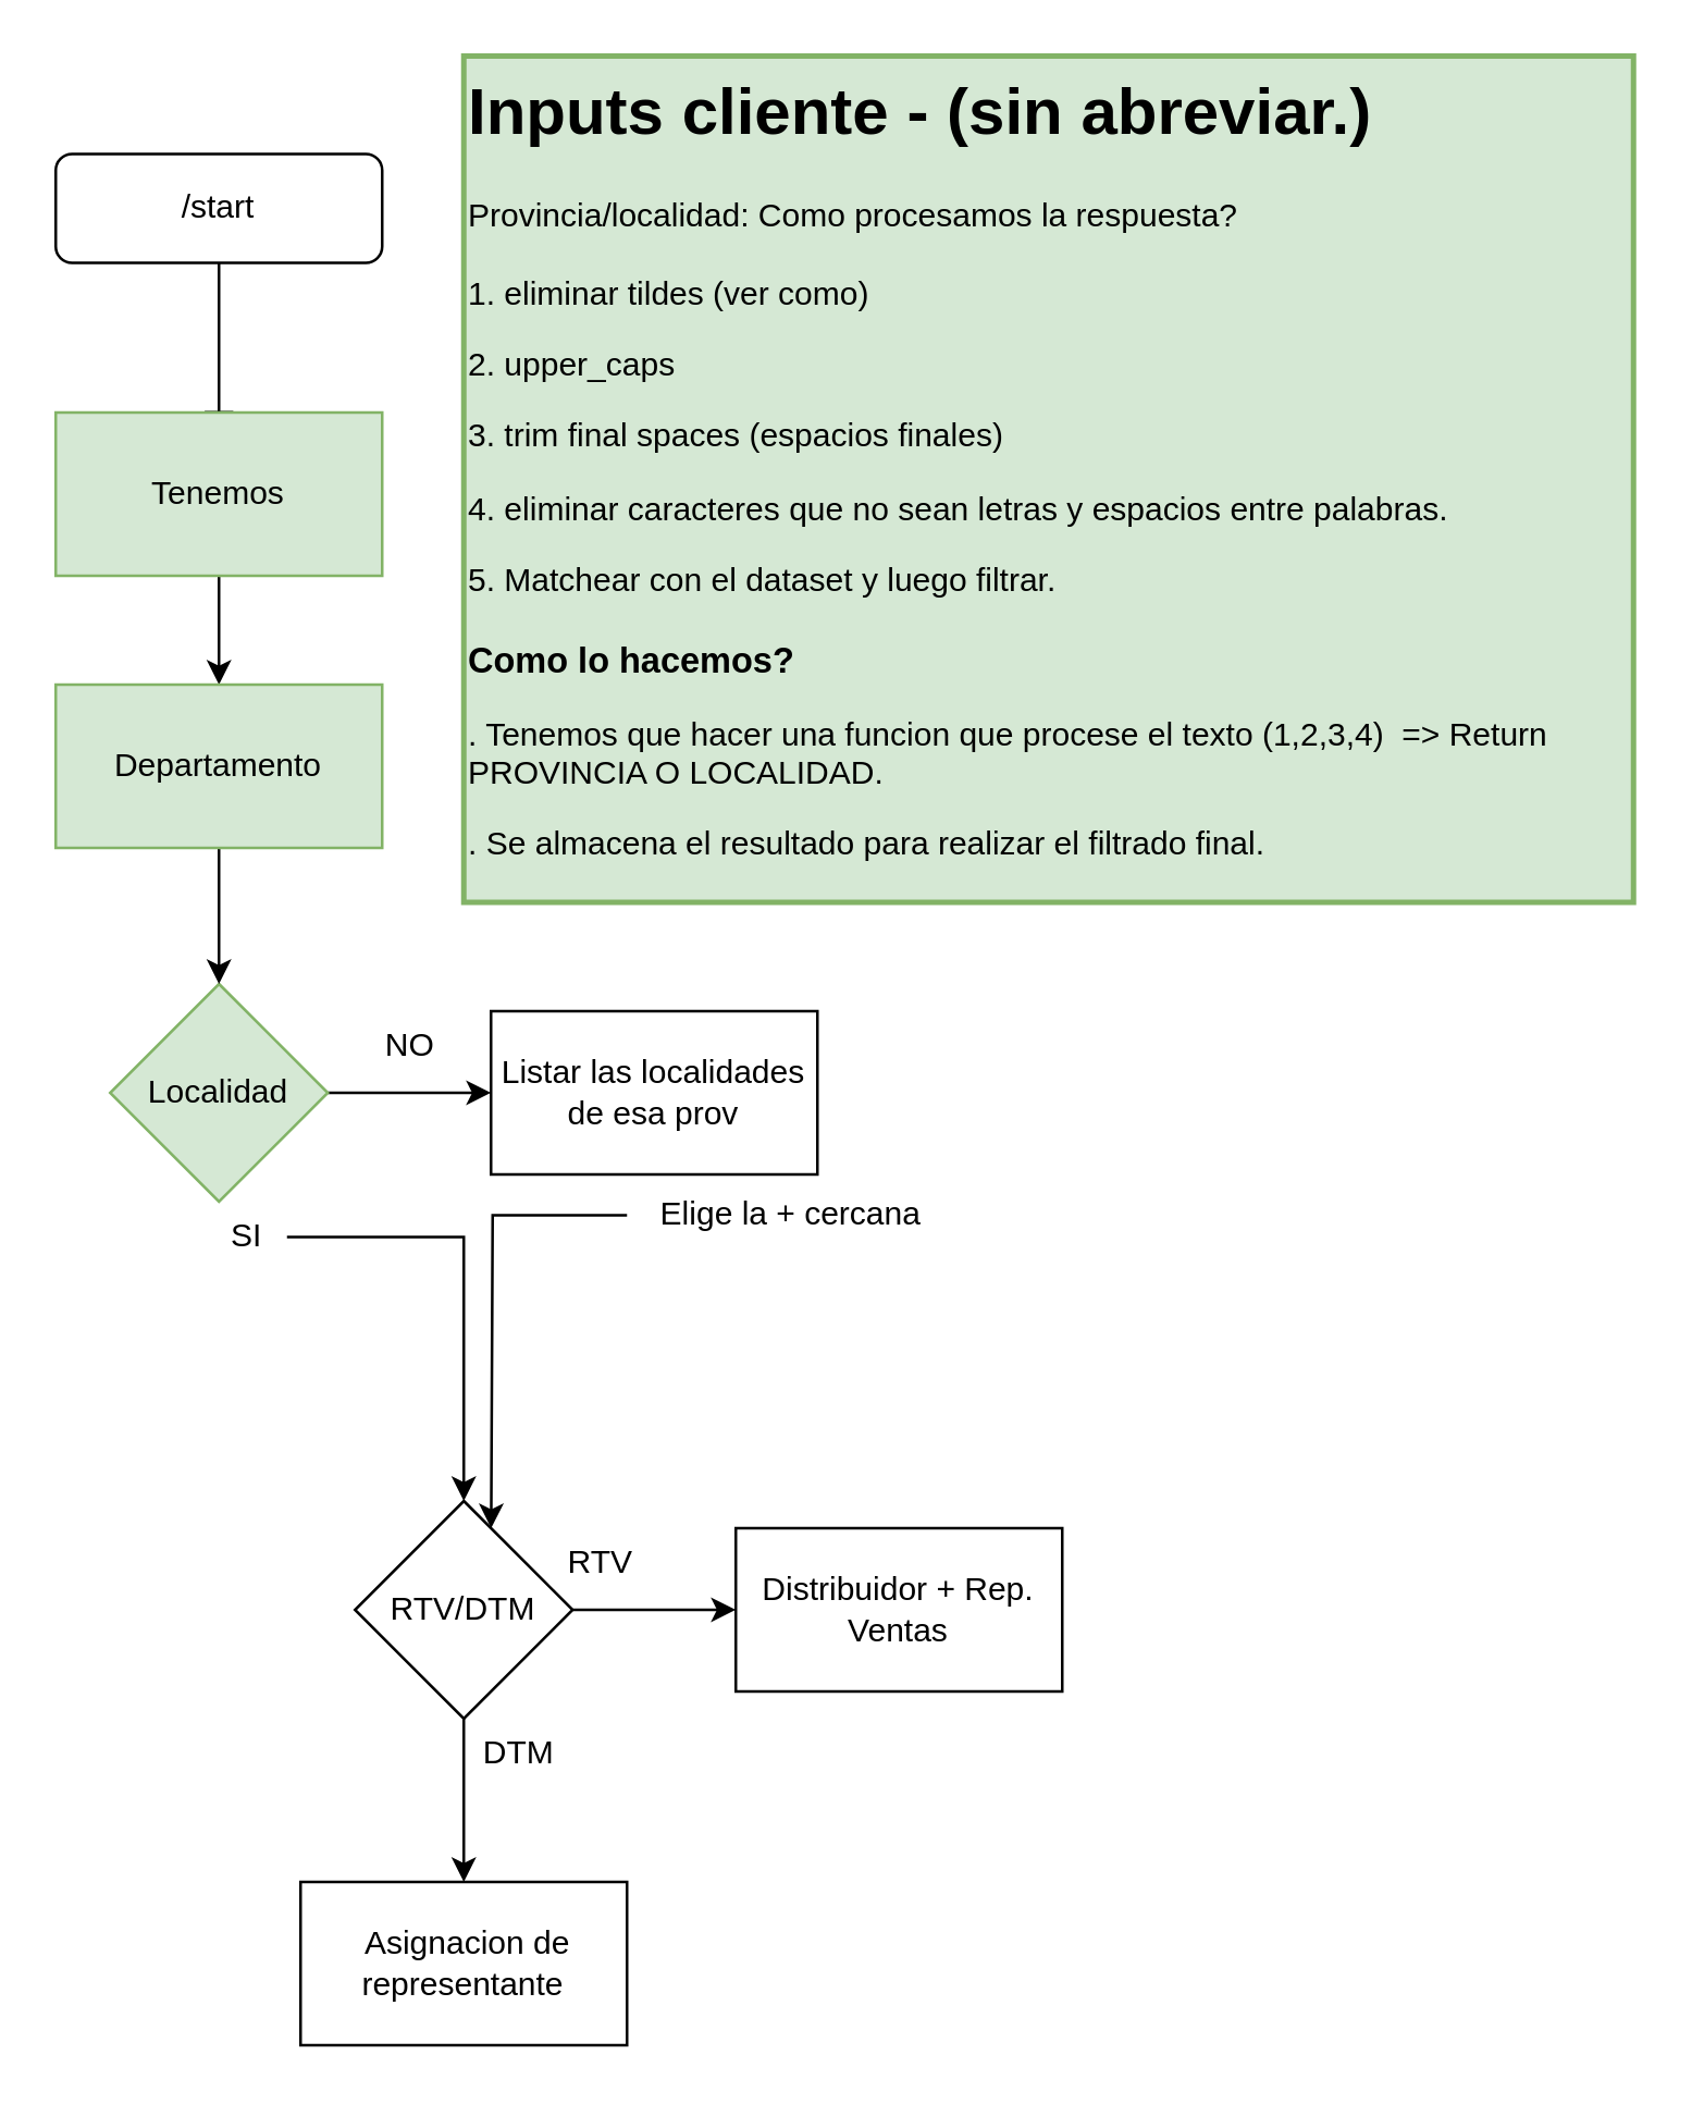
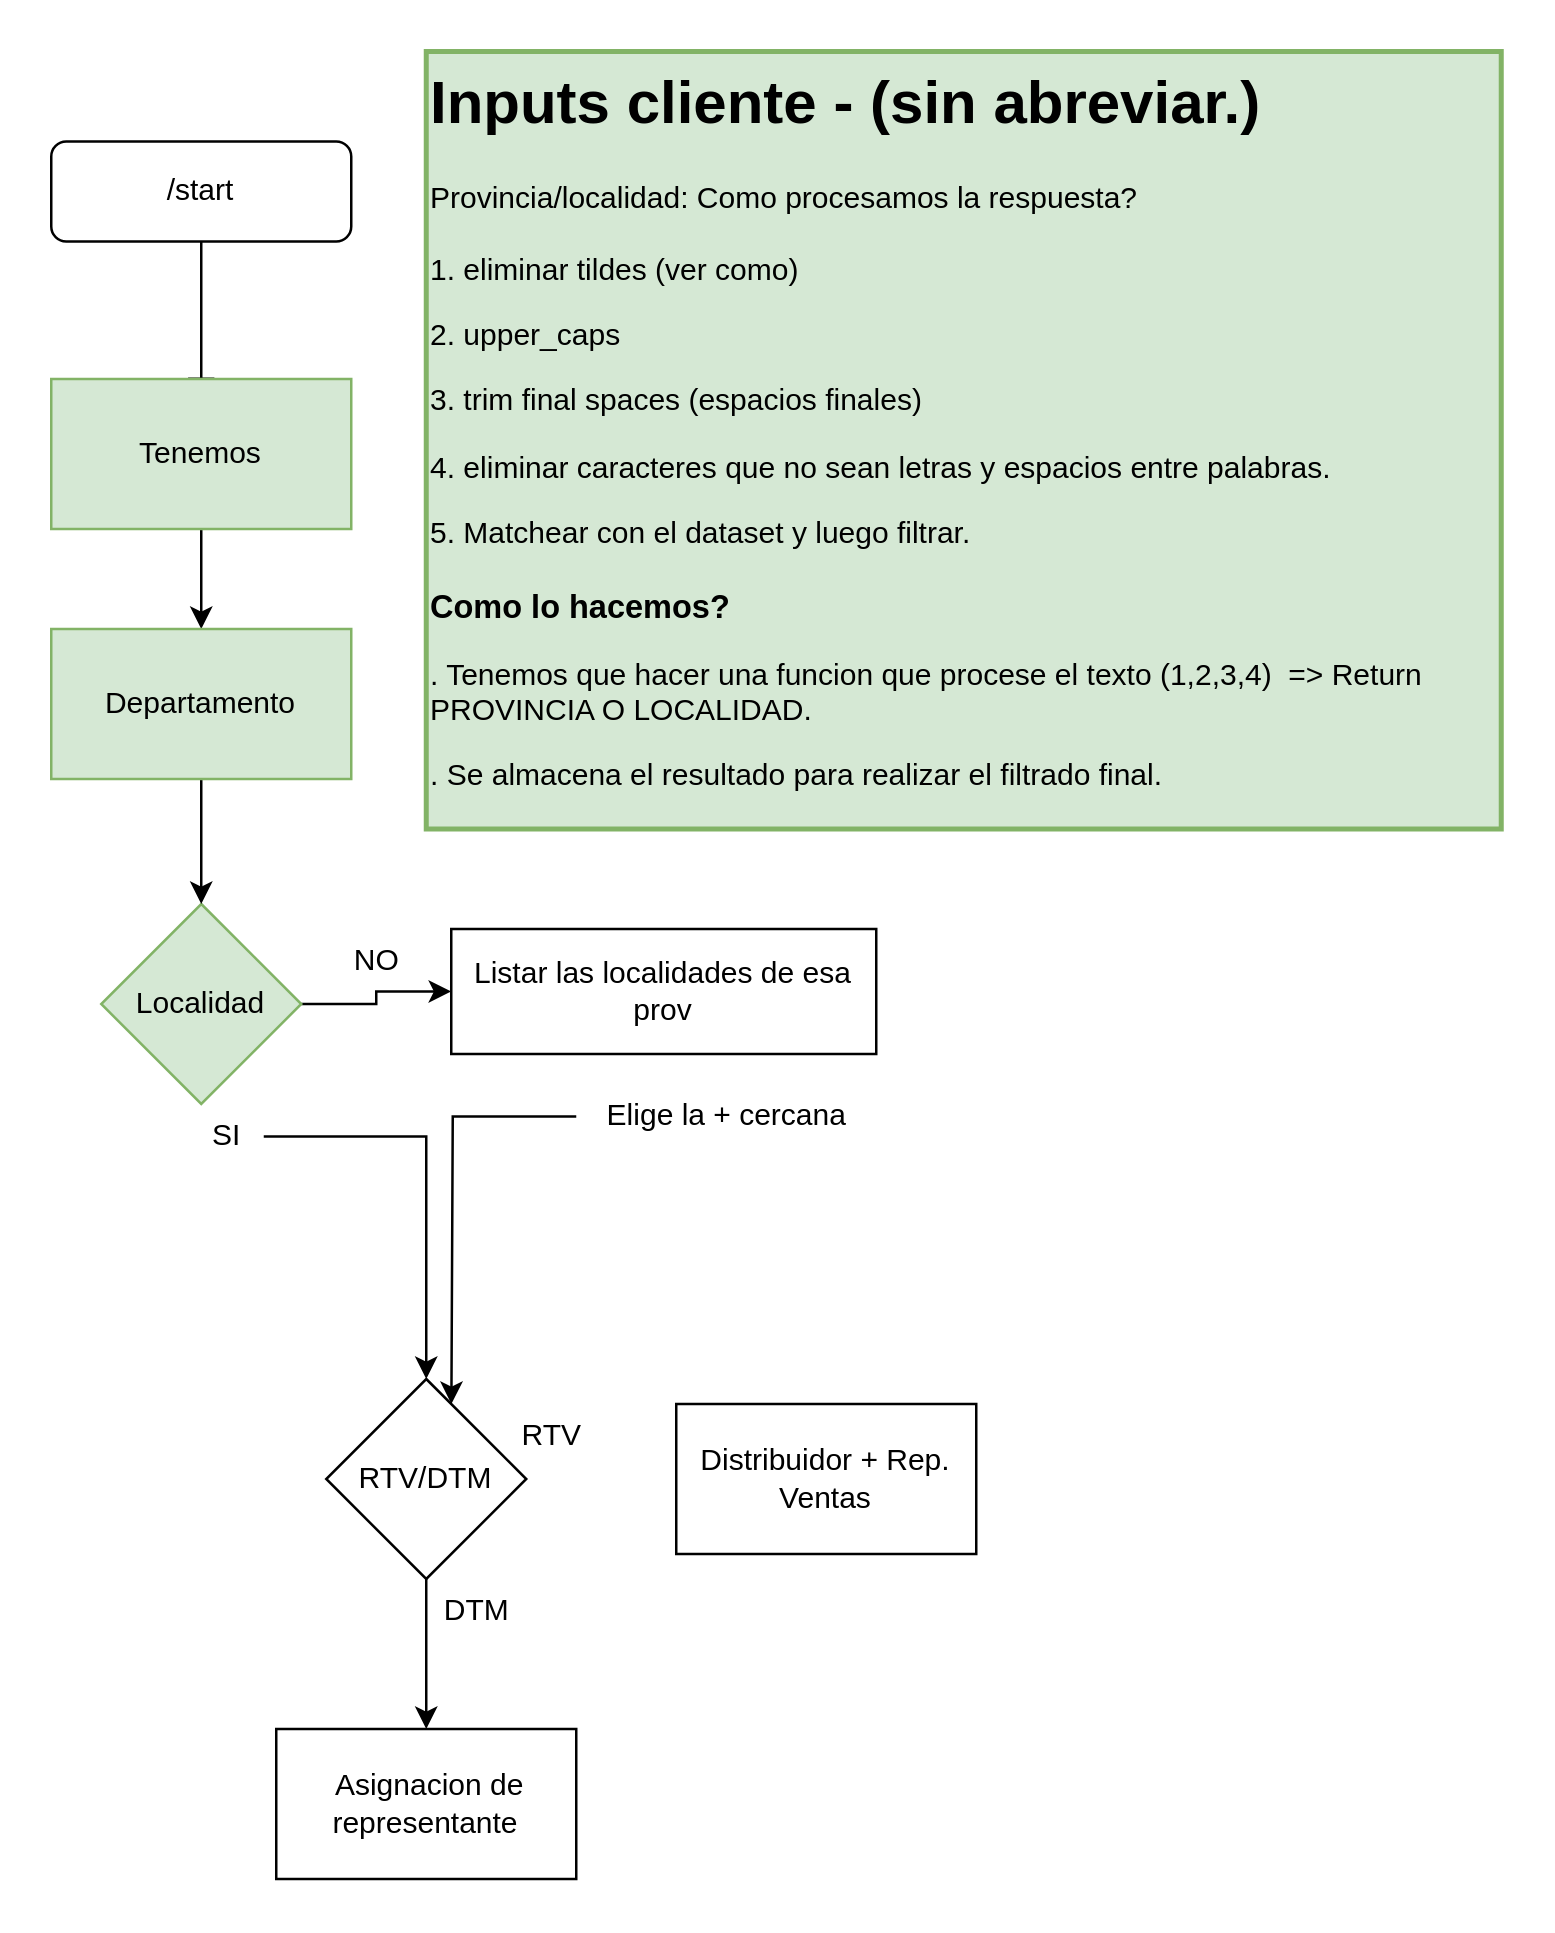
- <mxCell id="8" value="Listar las localidades de esa prov" style="whiteSpace=wrap;html=1;" vertex="1" parent="1"><mxGeometry x="180" y="371" width="120" height="60" as="geometry" /></mxCell>
+ <mxCell id="8" value="Listar las localidades de esa prov" style="whiteSpace=wrap;html=1;" vertex="1" parent="1"><mxGeometry x="180" y="371" width="170" height="50" as="geometry" /></mxCell>
- <mxCell id="18" value="" style="edgeStyle=orthogonalEdgeStyle;rounded=0;orthogonalLoop=1;jettySize=auto;html=1;" edge="1" parent="1" source="19" target="21"><mxGeometry relative="1" as="geometry" /></mxCell>
